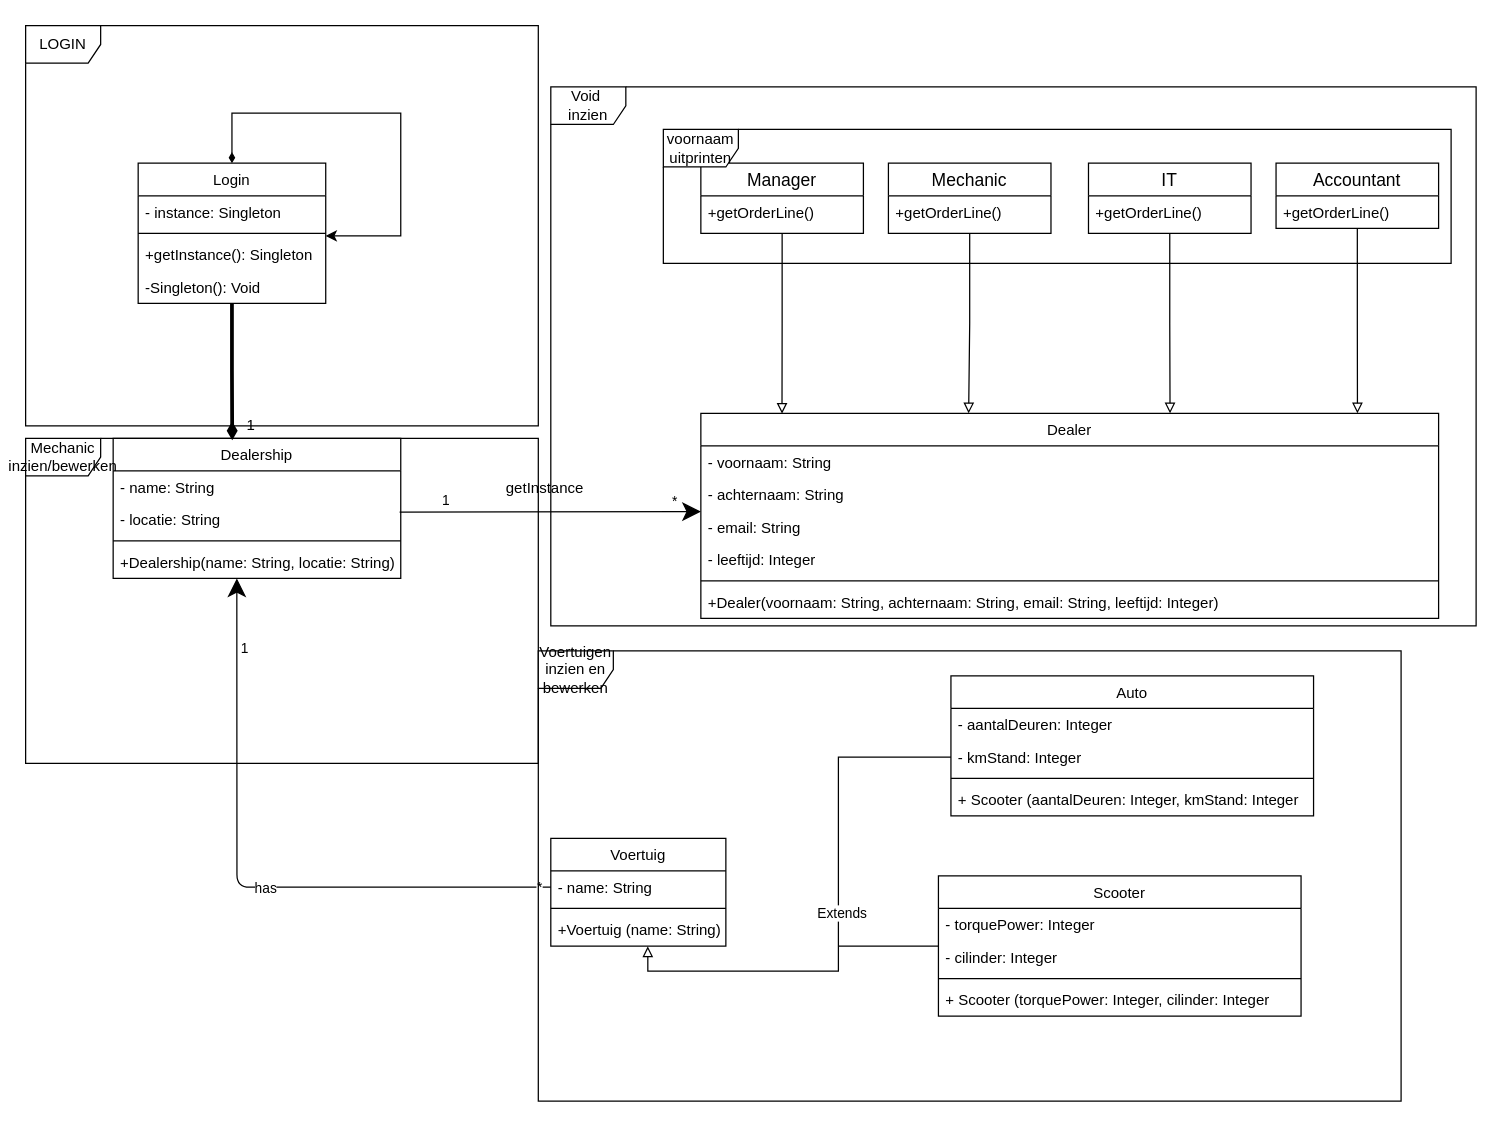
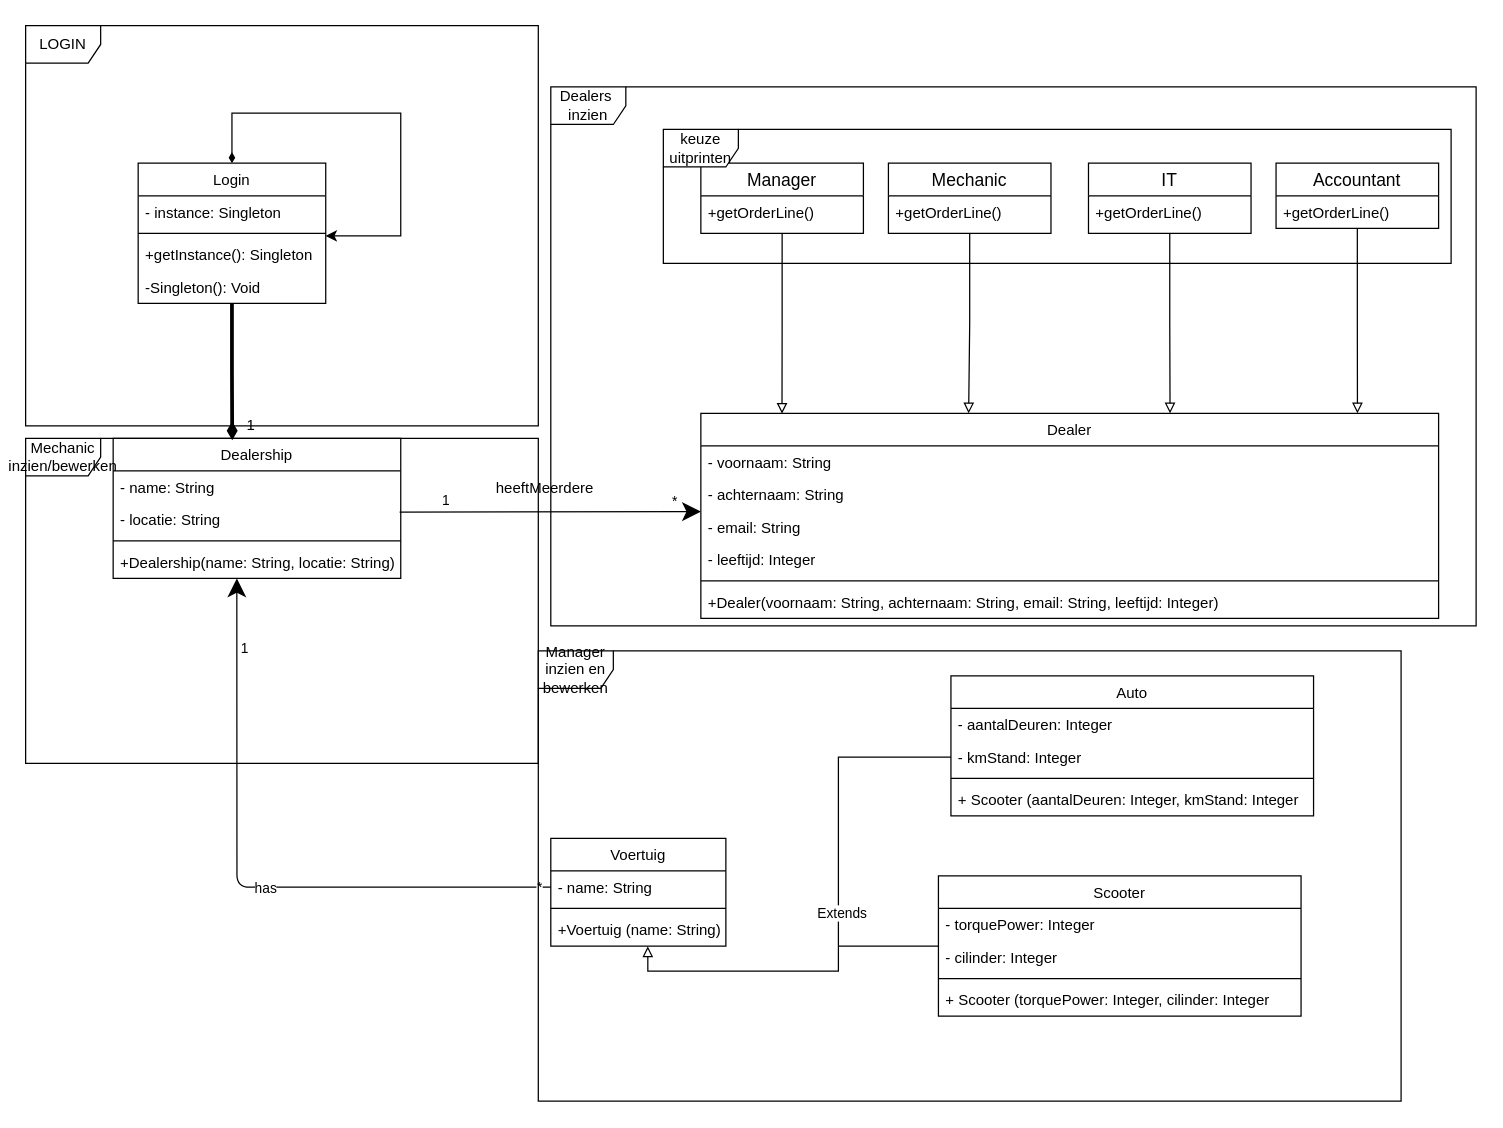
- <mxCell id="62" value="Void&amp;nbsp;&lt;br&gt;inzien" style="shape=umlFrame;whiteSpace=wrap;html=1;" vertex="1" parent="1"><mxGeometry x="440" y="69" width="740" height="431" as="geometry" /></mxCell>
+ <mxCell id="62" value="Dealers&amp;nbsp;&lt;br&gt;inzien" style="shape=umlFrame;whiteSpace=wrap;html=1;" vertex="1" parent="1"><mxGeometry x="440" y="69" width="740" height="431" as="geometry" /></mxCell>
- <mxCell id="63" value="voornaam uitprinten" style="shape=umlFrame;whiteSpace=wrap;html=1;" vertex="1" parent="1"><mxGeometry x="530" y="103" width="630" height="107" as="geometry" /></mxCell>
+ <mxCell id="63" value="keuze uitprinten" style="shape=umlFrame;whiteSpace=wrap;html=1;" vertex="1" parent="1"><mxGeometry x="530" y="103" width="630" height="107" as="geometry" /></mxCell>
- <mxCell id="36" value="getInstance" style="text;html=1;align=center;verticalAlign=middle;resizable=0;points=[];autosize=1;" parent="1" vertex="1"><mxGeometry x="390" y="380" width="90" height="20" as="geometry" /></mxCell>
+ <mxCell id="36" value="heeftMeerdere" style="text;html=1;align=center;verticalAlign=middle;resizable=0;points=[];autosize=1;" parent="1" vertex="1"><mxGeometry x="390" y="380" width="90" height="20" as="geometry" /></mxCell>
- <mxCell id="61" value="Voertuigen&lt;br&gt;inzien en bewerken" style="shape=umlFrame;whiteSpace=wrap;html=1;" vertex="1" parent="1"><mxGeometry x="430" y="520" width="690" height="360" as="geometry" /></mxCell>
+ <mxCell id="61" value="Manager&lt;br&gt;inzien en bewerken" style="shape=umlFrame;whiteSpace=wrap;html=1;" vertex="1" parent="1"><mxGeometry x="430" y="520" width="690" height="360" as="geometry" /></mxCell>
